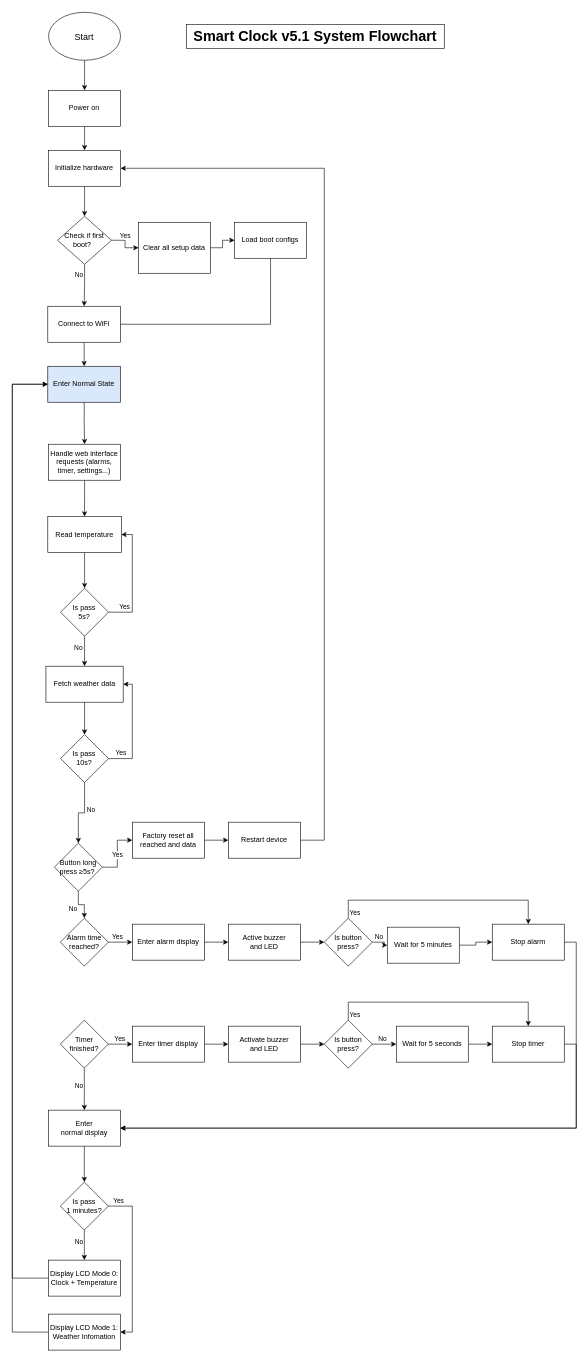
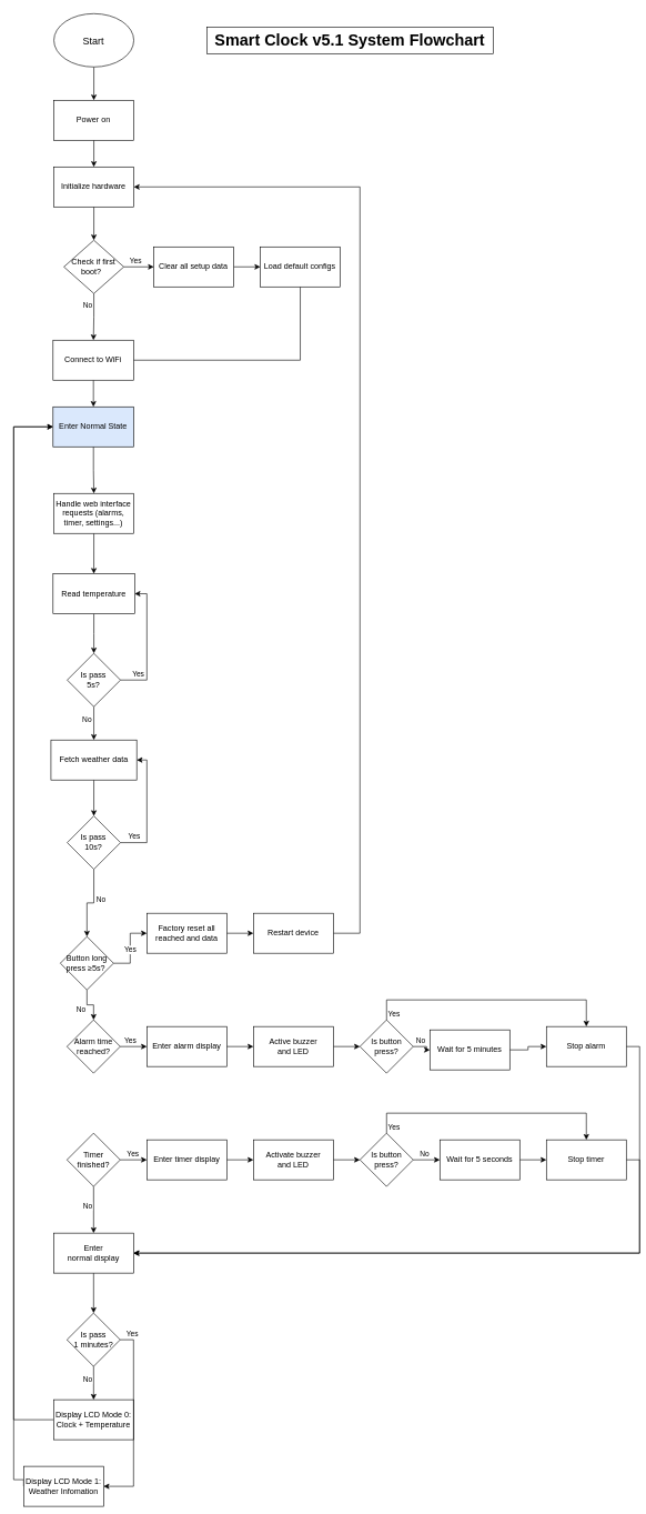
- <mxCell id="19" value="Load boot configs" style="rounded=0;whiteSpace=wrap;html=1;strokeWidth=1;" parent="1" vertex="1"><mxGeometry x="390.39" y="370" width="120" height="60" as="geometry" /></mxCell>
+ <mxCell id="19" value="Load default configs" style="rounded=0;whiteSpace=wrap;html=1;strokeWidth=1;" parent="1" vertex="1"><mxGeometry x="390.39" y="370" width="120" height="60" as="geometry" /></mxCell>
- <mxCell id="8" value="Clear all setup data" style="rounded=0;whiteSpace=wrap;html=1;strokeWidth=1;" parent="1" vertex="1"><mxGeometry x="230.39" y="370" width="120" height="85" as="geometry" /></mxCell>
+ <mxCell id="8" value="Clear all setup data" style="rounded=0;whiteSpace=wrap;html=1;strokeWidth=1;" parent="1" vertex="1"><mxGeometry x="230.39" y="370" width="120" height="60" as="geometry" /></mxCell>
- <mxCell id="97" value="Display LCD Mode 1:&lt;br&gt;Weather Infomation" style="whiteSpace=wrap;html=1;" parent="1" vertex="1"><mxGeometry x="80" y="2190" width="120" height="60" as="geometry" /></mxCell>
+ <mxCell id="97" value="Display LCD Mode 1:&lt;br&gt;Weather Infomation" style="whiteSpace=wrap;html=1;" parent="1" vertex="1"><mxGeometry x="35" y="2200" width="120" height="60" as="geometry" /></mxCell>
